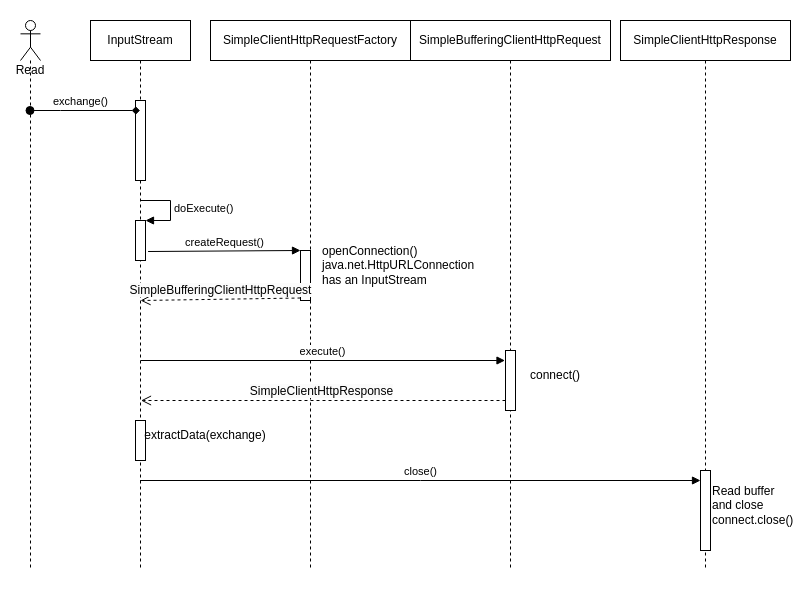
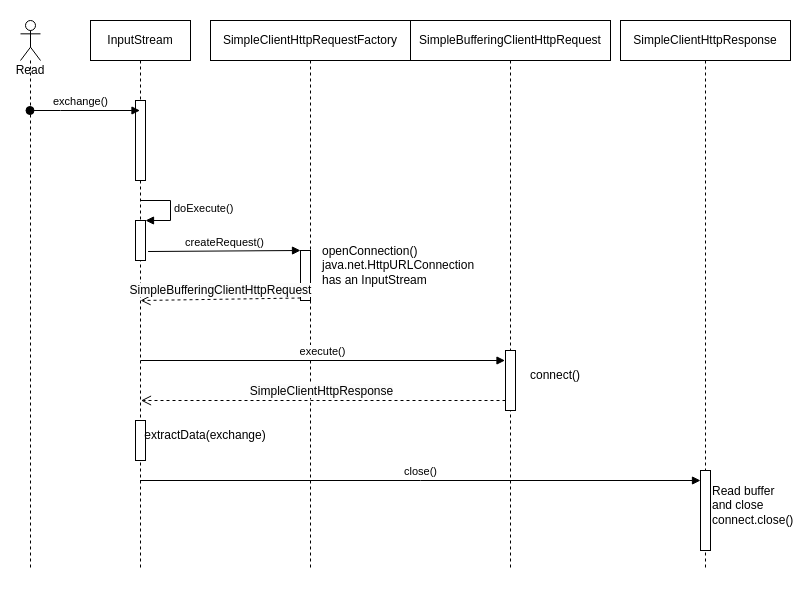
- <mxCell id="8" value="exchange()" style="html=1;verticalAlign=bottom;startArrow=oval;startFill=1;endArrow=diamond;startSize=8;rounded=0;" edge="1" parent="1" source="2" target="3"><mxGeometry x="-0.082" width="60" relative="1" as="geometry"><mxPoint x="290" y="250" as="sourcePoint" /><mxPoint x="140" y="250" as="targetPoint" /><Array as="points"><mxPoint x="60" y="110" /></Array><mxPoint as="offset" /></mxGeometry></mxCell>
+ <mxCell id="8" value="exchange()" style="html=1;verticalAlign=bottom;startArrow=oval;startFill=1;endArrow=block;startSize=8;rounded=0;" edge="1" parent="1" source="2" target="3"><mxGeometry x="-0.082" width="60" relative="1" as="geometry"><mxPoint x="290" y="250" as="sourcePoint" /><mxPoint x="140" y="250" as="targetPoint" /><Array as="points"><mxPoint x="60" y="110" /></Array><mxPoint as="offset" /></mxGeometry></mxCell>
